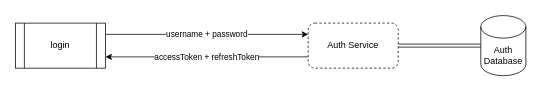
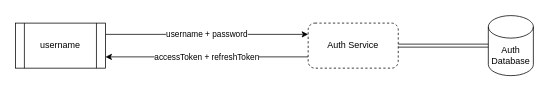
- <mxCell id="3" value="login" style="shape=process;whiteSpace=wrap;html=1;backgroundOutline=1;" parent="1" vertex="1"><mxGeometry x="20" y="30" width="120" height="60" as="geometry" /></mxCell>
+ <mxCell id="3" value="username" style="shape=process;whiteSpace=wrap;html=1;backgroundOutline=1;" parent="1" vertex="1"><mxGeometry x="20" y="30" width="120" height="60" as="geometry" /></mxCell>
- <mxCell id="6" value="Auth&lt;br&gt;Database" style="shape=cylinder3;whiteSpace=wrap;html=1;boundedLbl=1;backgroundOutline=1;size=15;" parent="1" vertex="1"><mxGeometry x="640" y="20" width="60" height="80" as="geometry" /></mxCell>
+ <mxCell id="6" value="Auth&lt;br&gt;Database" style="shape=cylinder3;whiteSpace=wrap;html=1;boundedLbl=1;backgroundOutline=1;size=15;" parent="1" vertex="1"><mxGeometry x="650" y="20" width="60" height="80" as="geometry" /></mxCell>
